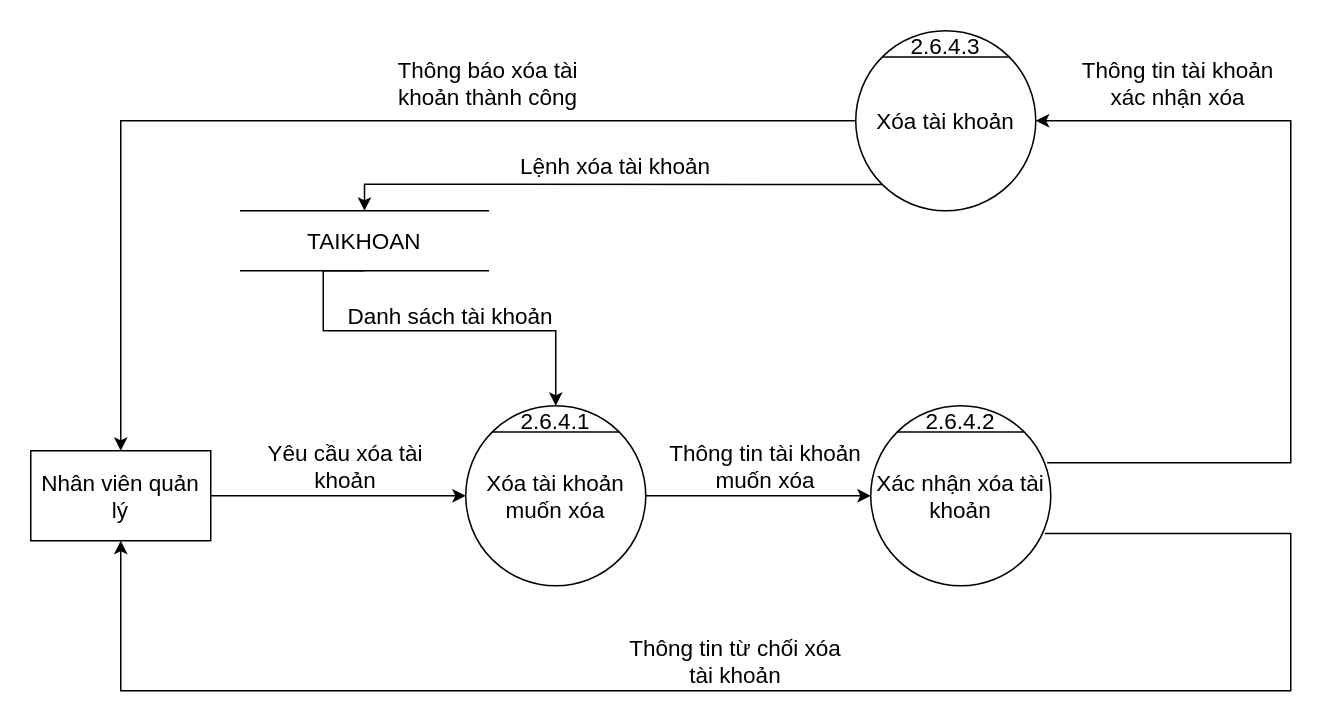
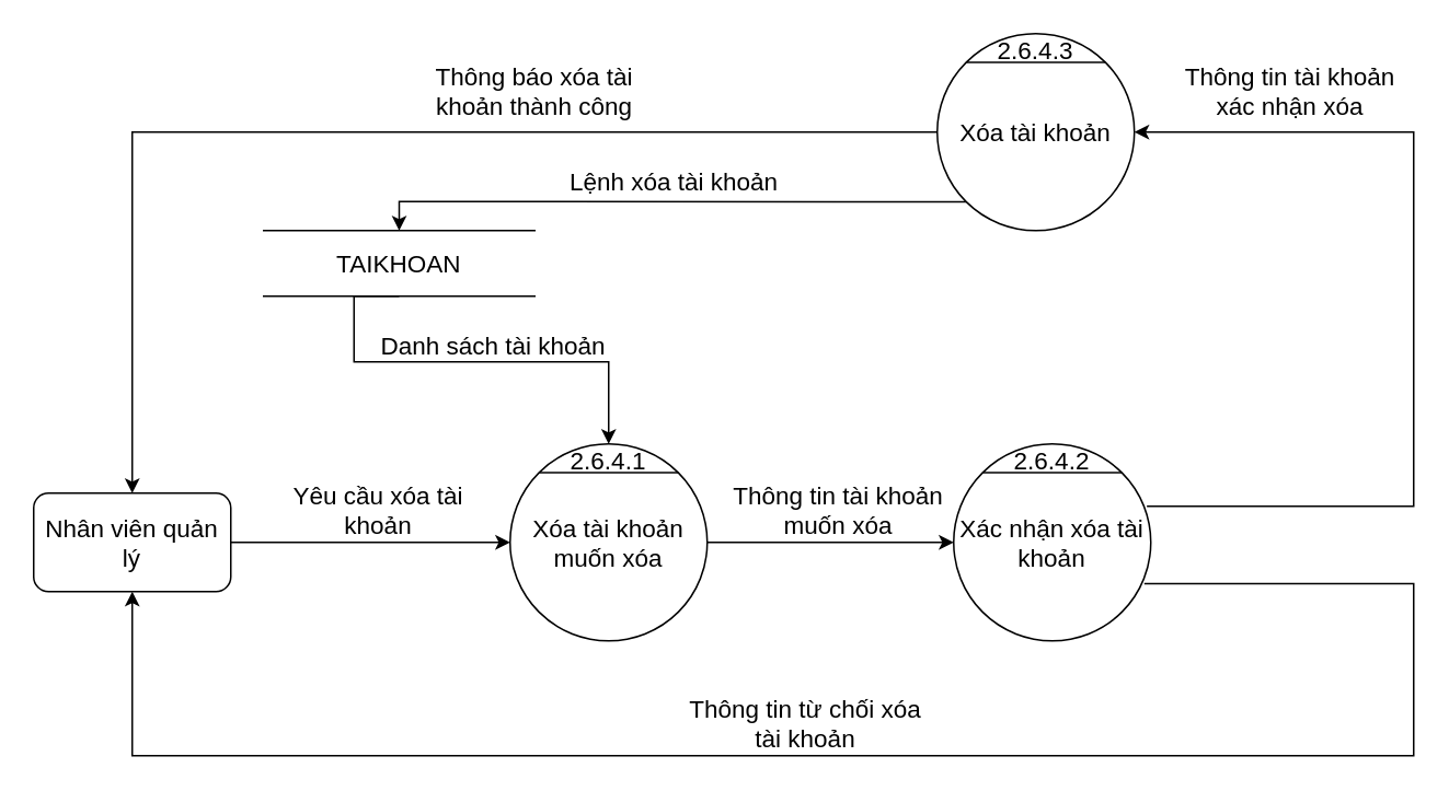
- <mxCell id="5" value="Nhân viên quản lý" style="rounded=0;whiteSpace=wrap;html=1;fontSize=15;" vertex="1" parent="1"><mxGeometry x="20" y="300" width="120" height="60" as="geometry" /></mxCell>
+ <mxCell id="5" value="Nhân viên quản lý" style="whiteSpace=wrap;html=1;fontSize=15;rounded=1;" vertex="1" parent="1"><mxGeometry x="20" y="300" width="120" height="60" as="geometry" /></mxCell>
